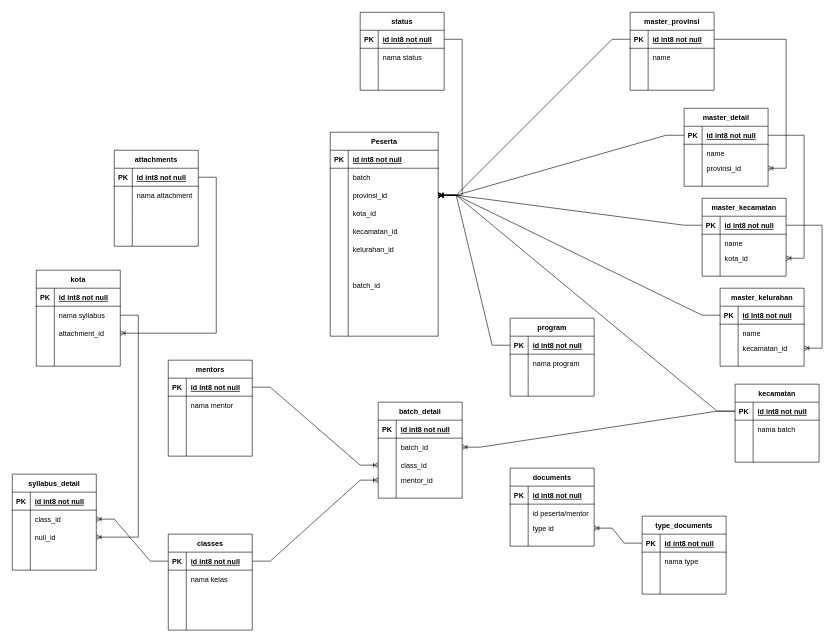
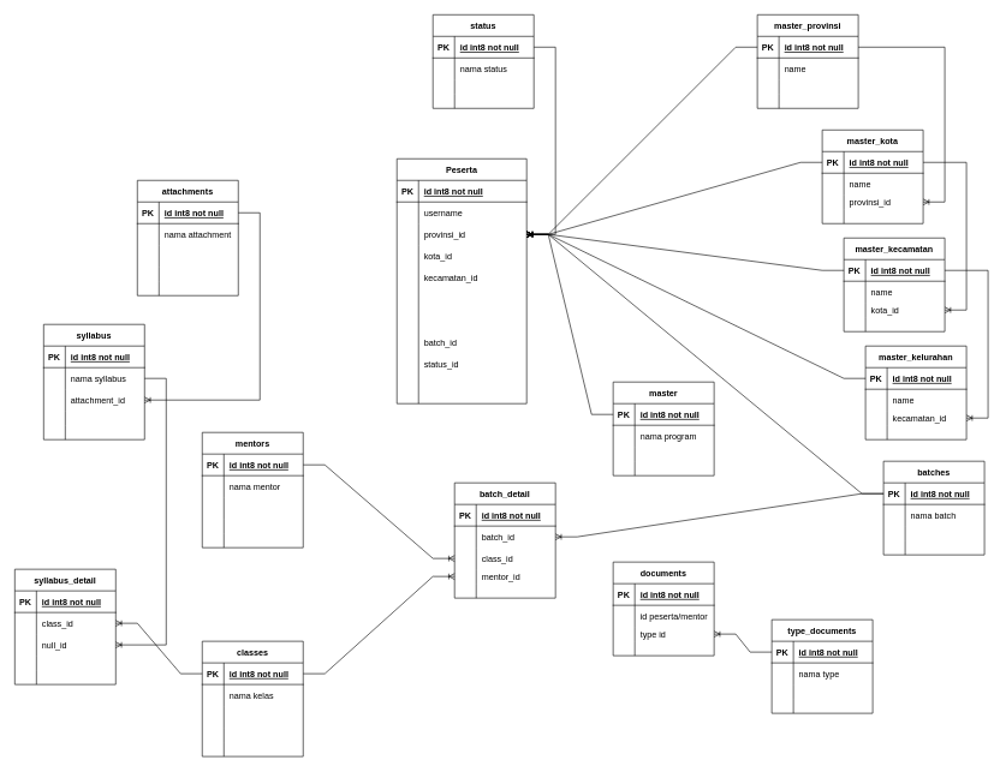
- <mxCell id="28" value="master_detail" style="shape=table;startSize=30;container=1;collapsible=1;childLayout=tableLayout;fixedRows=1;rowLines=0;fontStyle=1;align=center;resizeLast=1;" parent="1" vertex="1"><mxGeometry x="1140" y="180" width="140" height="130" as="geometry" /></mxCell>
+ <mxCell id="28" value="master_kota" style="shape=table;startSize=30;container=1;collapsible=1;childLayout=tableLayout;fixedRows=1;rowLines=0;fontStyle=1;align=center;resizeLast=1;" parent="1" vertex="1"><mxGeometry x="1140" y="180" width="140" height="130" as="geometry" /></mxCell>
- <mxCell id="8" value="batch" style="shape=partialRectangle;connectable=0;fillColor=none;top=0;left=0;bottom=0;right=0;align=left;spacingLeft=6;overflow=hidden;" parent="6" vertex="1"><mxGeometry x="30" width="150" height="30" as="geometry"><mxRectangle width="150" height="30" as="alternateBounds" /></mxGeometry></mxCell>
+ <mxCell id="8" value="username" style="shape=partialRectangle;connectable=0;fillColor=none;top=0;left=0;bottom=0;right=0;align=left;spacingLeft=6;overflow=hidden;" parent="6" vertex="1"><mxGeometry x="30" width="150" height="30" as="geometry"><mxRectangle width="150" height="30" as="alternateBounds" /></mxGeometry></mxCell>
- <mxCell id="54" value="kelurahan_id" style="shape=partialRectangle;connectable=0;fillColor=none;top=0;left=0;bottom=0;right=0;align=left;spacingLeft=6;overflow=hidden;" parent="1" vertex="1"><mxGeometry x="580" y="400" width="150" height="30" as="geometry"><mxRectangle width="150" height="30" as="alternateBounds" /></mxGeometry></mxCell>
- <mxCell id="216" value="kota" style="shape=table;startSize=30;container=1;collapsible=1;childLayout=tableLayout;fixedRows=1;rowLines=0;fontStyle=1;align=center;resizeLast=1;" vertex="1" parent="1"><mxGeometry x="60" y="450" width="140" height="160" as="geometry" /></mxCell>
+ <mxCell id="216" value="syllabus" style="shape=table;startSize=30;container=1;collapsible=1;childLayout=tableLayout;fixedRows=1;rowLines=0;fontStyle=1;align=center;resizeLast=1;" vertex="1" parent="1"><mxGeometry x="60" y="450" width="140" height="160" as="geometry" /></mxCell>
+ <mxCell id="131" value="status_id" style="shape=partialRectangle;connectable=0;fillColor=none;top=0;left=0;bottom=0;right=0;align=left;spacingLeft=6;overflow=hidden;" parent="1" vertex="1"><mxGeometry x="580" y="490" width="150" height="30" as="geometry"><mxRectangle width="150" height="30" as="alternateBounds" /></mxGeometry></mxCell>
- <mxCell id="73" value="program" style="shape=table;startSize=30;container=1;collapsible=1;childLayout=tableLayout;fixedRows=1;rowLines=0;fontStyle=1;align=center;resizeLast=1;" parent="1" vertex="1"><mxGeometry x="850" y="530" width="140" height="130" as="geometry" /></mxCell>
+ <mxCell id="73" value="master" style="shape=table;startSize=30;container=1;collapsible=1;childLayout=tableLayout;fixedRows=1;rowLines=0;fontStyle=1;align=center;resizeLast=1;" parent="1" vertex="1"><mxGeometry x="850" y="530" width="140" height="130" as="geometry" /></mxCell>
- <mxCell id="87" value="kecamatan" style="shape=table;startSize=30;container=1;collapsible=1;childLayout=tableLayout;fixedRows=1;rowLines=0;fontStyle=1;align=center;resizeLast=1;" parent="1" vertex="1"><mxGeometry x="1225" y="640" width="140" height="130" as="geometry" /></mxCell>
+ <mxCell id="87" value="batches" style="shape=table;startSize=30;container=1;collapsible=1;childLayout=tableLayout;fixedRows=1;rowLines=0;fontStyle=1;align=center;resizeLast=1;" parent="1" vertex="1"><mxGeometry x="1225" y="640" width="140" height="130" as="geometry" /></mxCell>
